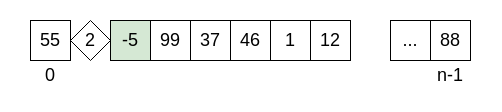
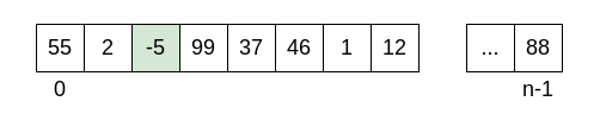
- <mxCell id="3" value="&lt;font style=&quot;font-size: 18px&quot;&gt;2&lt;/font&gt;" style="rhombus;whiteSpace=wrap;html=1;" vertex="1" parent="1"><mxGeometry x="70" y="20" width="40" height="40" as="geometry" /></mxCell>
+ <mxCell id="3" value="&lt;font style=&quot;font-size: 18px&quot;&gt;2&lt;/font&gt;" style="rounded=0;whiteSpace=wrap;html=1;" vertex="1" parent="1"><mxGeometry x="70" y="20" width="40" height="40" as="geometry" /></mxCell>
